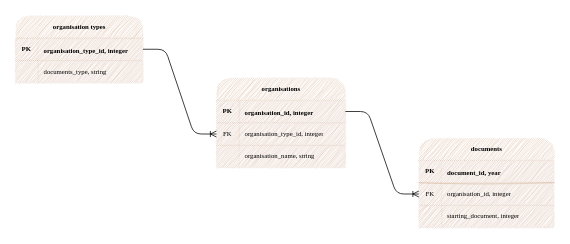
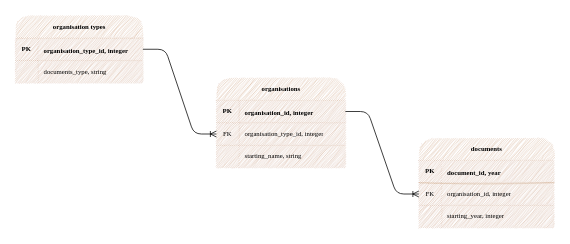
- <mxCell id="18" value="organisation_name, string" style="shape=partialRectangle;connectable=0;fillColor=#994C00;top=0;left=0;bottom=0;right=0;align=left;spacingLeft=6;overflow=hidden;whiteSpace=wrap;html=1;fontFamily=Comic Sans MS;fontSize=9;strokeColor=inherit;gradientColor=none;swimlaneLine=1;shadow=0;strokeWidth=0.5;sketch=1;curveFitting=1;jiggle=2;opacity=25;" parent="16" vertex="1"><mxGeometry x="30" width="142" height="30" as="geometry"><mxRectangle width="142" height="30" as="alternateBounds" /></mxGeometry></mxCell>
+ <mxCell id="18" value="starting_name, string" style="shape=partialRectangle;connectable=0;fillColor=#994C00;top=0;left=0;bottom=0;right=0;align=left;spacingLeft=6;overflow=hidden;whiteSpace=wrap;html=1;fontFamily=Comic Sans MS;fontSize=9;strokeColor=inherit;gradientColor=none;swimlaneLine=1;shadow=0;strokeWidth=0.5;sketch=1;curveFitting=1;jiggle=2;opacity=25;" parent="16" vertex="1"><mxGeometry x="30" width="142" height="30" as="geometry"><mxRectangle width="142" height="30" as="alternateBounds" /></mxGeometry></mxCell>
- <mxCell id="28" value="starting_document, integer" style="shape=partialRectangle;connectable=0;fillColor=#994C00;top=0;left=0;bottom=0;right=0;align=left;spacingLeft=6;overflow=hidden;whiteSpace=wrap;html=1;fontFamily=Comic Sans MS;fontSize=9;strokeColor=#994C00;gradientColor=none;swimlaneLine=1;shadow=0;strokeWidth=0.5;sketch=1;curveFitting=1;jiggle=2;opacity=25;" parent="26" vertex="1"><mxGeometry x="30" width="150" height="30" as="geometry"><mxRectangle width="150" height="30" as="alternateBounds" /></mxGeometry></mxCell>
+ <mxCell id="28" value="starting_year, integer" style="shape=partialRectangle;connectable=0;fillColor=#994C00;top=0;left=0;bottom=0;right=0;align=left;spacingLeft=6;overflow=hidden;whiteSpace=wrap;html=1;fontFamily=Comic Sans MS;fontSize=9;strokeColor=#994C00;gradientColor=none;swimlaneLine=1;shadow=0;strokeWidth=0.5;sketch=1;curveFitting=1;jiggle=2;opacity=25;" parent="26" vertex="1"><mxGeometry x="30" width="150" height="30" as="geometry"><mxRectangle width="150" height="30" as="alternateBounds" /></mxGeometry></mxCell>
